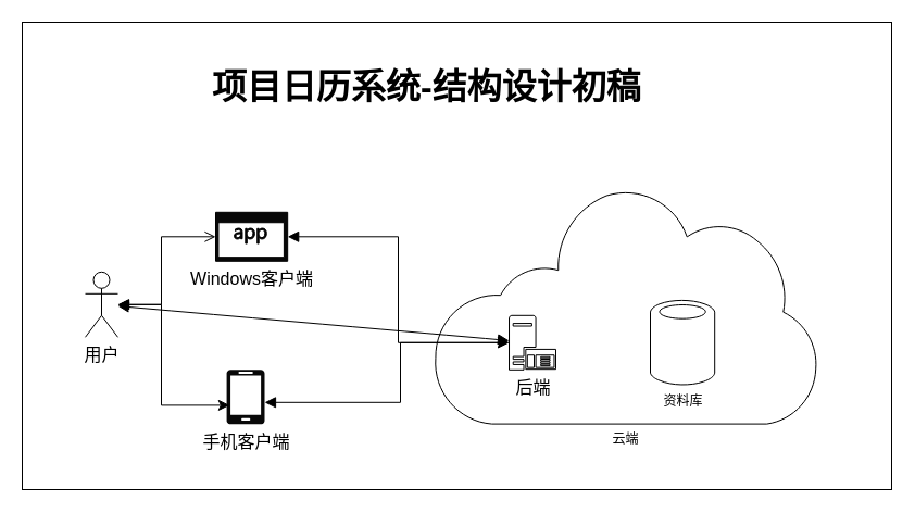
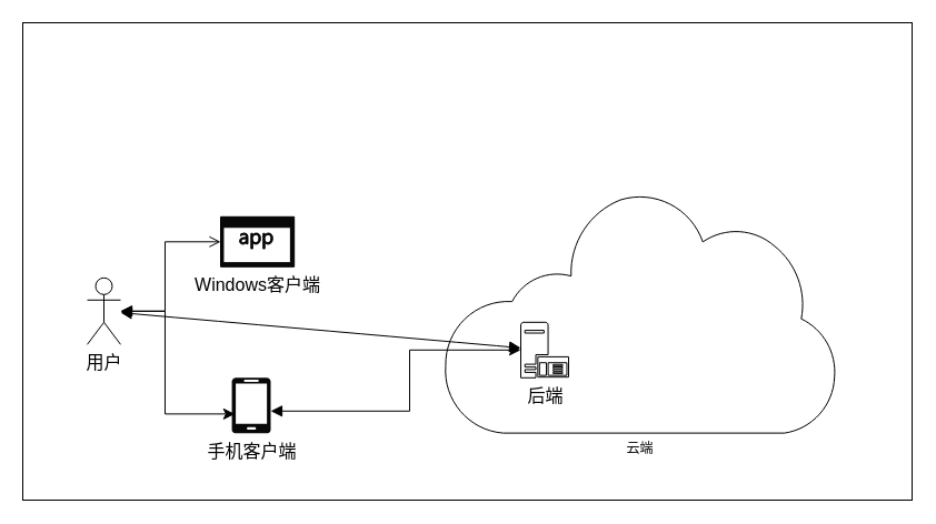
- <mxCell id="14" value="&lt;h1&gt;项目日历系统-结构设计初稿&lt;/h1&gt;" style="text;html=1;strokeColor=none;fillColor=none;spacing=5;spacingTop=-20;whiteSpace=wrap;overflow=hidden;rounded=0;fontSize=16;" vertex="1" parent="1"><mxGeometry x="190" y="50" width="440" height="50" as="geometry" /></mxCell>
- <mxCell id="9" style="edgeStyle=orthogonalEdgeStyle;rounded=0;orthogonalLoop=1;jettySize=auto;html=1;entryX=0;entryY=0.5;entryDx=0;entryDy=0;entryPerimeter=0;fontSize=12;startSize=8;endSize=8;startArrow=block;startFill=1;" edge="1" parent="1" source="5" target="8"><mxGeometry relative="1" as="geometry"><Array as="points"><mxPoint x="366" y="217.8" /><mxPoint x="366" y="314.8" /></Array></mxGeometry></mxCell>
- <mxCell id="4" value="资料库" style="sketch=0;aspect=fixed;pointerEvents=1;shadow=0;dashed=0;html=1;labelPosition=center;verticalLabelPosition=bottom;verticalAlign=top;align=center;shape=mxgraph.mscae.enterprise.database_generic" vertex="1" parent="1"><mxGeometry x="598" y="274.8" width="59.2" height="80" as="geometry" /></mxCell>
